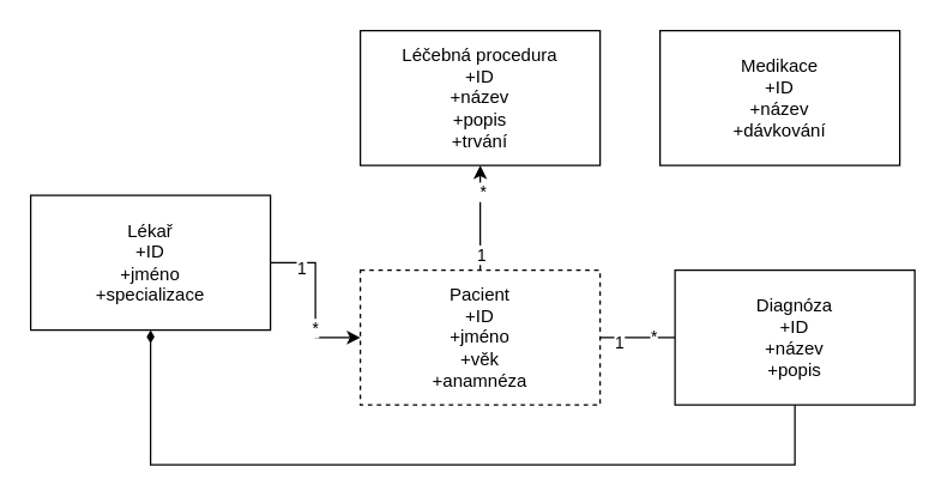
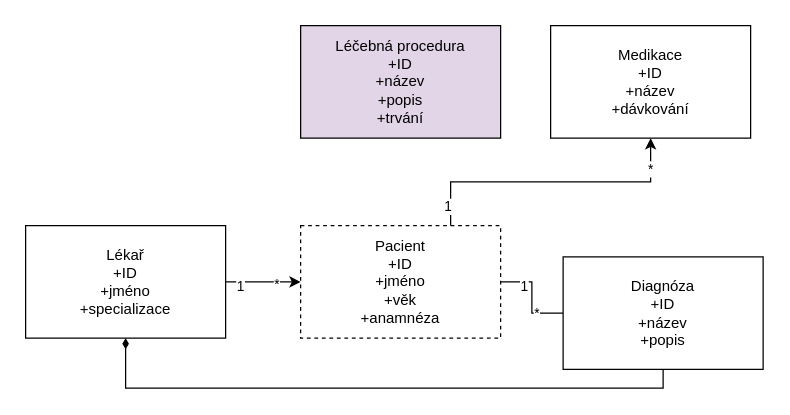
- <mxCell id="18" value="Léčebná procedura&lt;div&gt;+ID&lt;/div&gt;&lt;div&gt;+název&lt;/div&gt;&lt;div&gt;+popis&lt;/div&gt;&lt;div&gt;+trvání&lt;/div&gt;" style="rounded=0;whiteSpace=wrap;html=1;" vertex="1" parent="1"><mxGeometry x="240" y="20" width="160" height="90" as="geometry" /></mxCell>
+ <mxCell id="18" value="Léčebná procedura&lt;div&gt;+ID&lt;/div&gt;&lt;div&gt;+název&lt;/div&gt;&lt;div&gt;+popis&lt;/div&gt;&lt;div&gt;+trvání&lt;/div&gt;" style="rounded=0;whiteSpace=wrap;html=1;fillColor=#e1d5e7;" vertex="1" parent="1"><mxGeometry x="240" y="20" width="160" height="90" as="geometry" /></mxCell>
+ <mxCell id="8" style="edgeStyle=orthogonalEdgeStyle;rounded=0;orthogonalLoop=1;jettySize=auto;html=1;exitX=0.75;exitY=0;exitDx=0;exitDy=0;entryX=0.5;entryY=1;entryDx=0;entryDy=0;" edge="1" parent="1" source="11" target="19"><mxGeometry relative="1" as="geometry" /></mxCell>
+ <mxCell id="9" value="1" style="edgeLabel;html=1;align=center;verticalAlign=middle;resizable=0;points=[];" vertex="1" connectable="0" parent="8"><mxGeometry x="-0.861" y="3" relative="1" as="geometry"><mxPoint as="offset" /></mxGeometry></mxCell>
+ <mxCell id="10" value="*" style="edgeLabel;html=1;align=center;verticalAlign=middle;resizable=0;points=[];" vertex="1" connectable="0" parent="8"><mxGeometry x="0.791" y="1" relative="1" as="geometry"><mxPoint as="offset" /></mxGeometry></mxCell>
- <mxCell id="5" style="edgeStyle=orthogonalEdgeStyle;rounded=0;orthogonalLoop=1;jettySize=auto;html=1;entryX=0.5;entryY=1;entryDx=0;entryDy=0;" edge="1" parent="1" source="11" target="18"><mxGeometry relative="1" as="geometry" /></mxCell>
- <mxCell id="6" value="1" style="edgeLabel;html=1;align=center;verticalAlign=middle;resizable=0;points=[];" vertex="1" connectable="0" parent="5"><mxGeometry x="-0.686" relative="1" as="geometry"><mxPoint as="offset" /></mxGeometry></mxCell>
- <mxCell id="7" value="*" style="edgeLabel;html=1;align=center;verticalAlign=middle;resizable=0;points=[];" vertex="1" connectable="0" parent="5"><mxGeometry x="0.514" y="-1" relative="1" as="geometry"><mxPoint as="offset" /></mxGeometry></mxCell>
- <mxCell id="15" value="Lékař&lt;div&gt;+ID&lt;/div&gt;&lt;div&gt;+jméno&lt;/div&gt;&lt;div&gt;+specializace&lt;/div&gt;" style="rounded=0;whiteSpace=wrap;html=1;" vertex="1" parent="1"><mxGeometry x="20" y="130" width="160" height="90" as="geometry" /></mxCell>
+ <mxCell id="15" value="Lékař&lt;div&gt;+ID&lt;/div&gt;&lt;div&gt;+jméno&lt;/div&gt;&lt;div&gt;+specializace&lt;/div&gt;" style="rounded=0;whiteSpace=wrap;html=1;" vertex="1" parent="1"><mxGeometry x="20" y="180" width="160" height="90" as="geometry" /></mxCell>
- <mxCell id="17" value="Diagnóza&lt;div&gt;+ID&lt;/div&gt;&lt;div&gt;+název&lt;/div&gt;&lt;div&gt;+popis&lt;/div&gt;" style="rounded=0;whiteSpace=wrap;html=1;" vertex="1" parent="1"><mxGeometry x="450" y="180" width="160" height="90" as="geometry" /></mxCell>
+ <mxCell id="17" value="Diagnóza&lt;div&gt;+ID&lt;/div&gt;&lt;div&gt;+název&lt;/div&gt;&lt;div&gt;+popis&lt;/div&gt;" style="rounded=0;whiteSpace=wrap;html=1;" vertex="1" parent="1"><mxGeometry x="450" y="205" width="160" height="90" as="geometry" /></mxCell>
